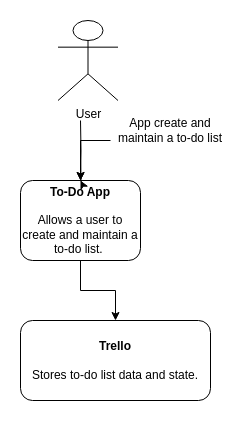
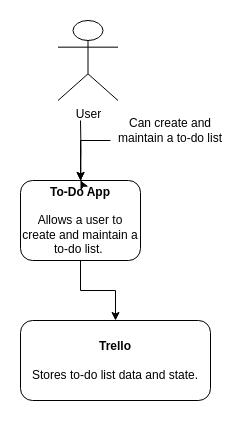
- <mxCell id="8" value="App create and maintain a to-do list" style="text;html=1;strokeColor=none;fillColor=none;align=center;verticalAlign=middle;whiteSpace=wrap;rounded=0;" vertex="1" parent="1"><mxGeometry x="110" y="110" width="120" height="40" as="geometry" /></mxCell>
+ <mxCell id="8" value="Can create and maintain a to-do list" style="text;html=1;strokeColor=none;fillColor=none;align=center;verticalAlign=middle;whiteSpace=wrap;rounded=0;" vertex="1" parent="1"><mxGeometry x="110" y="110" width="120" height="40" as="geometry" /></mxCell>
